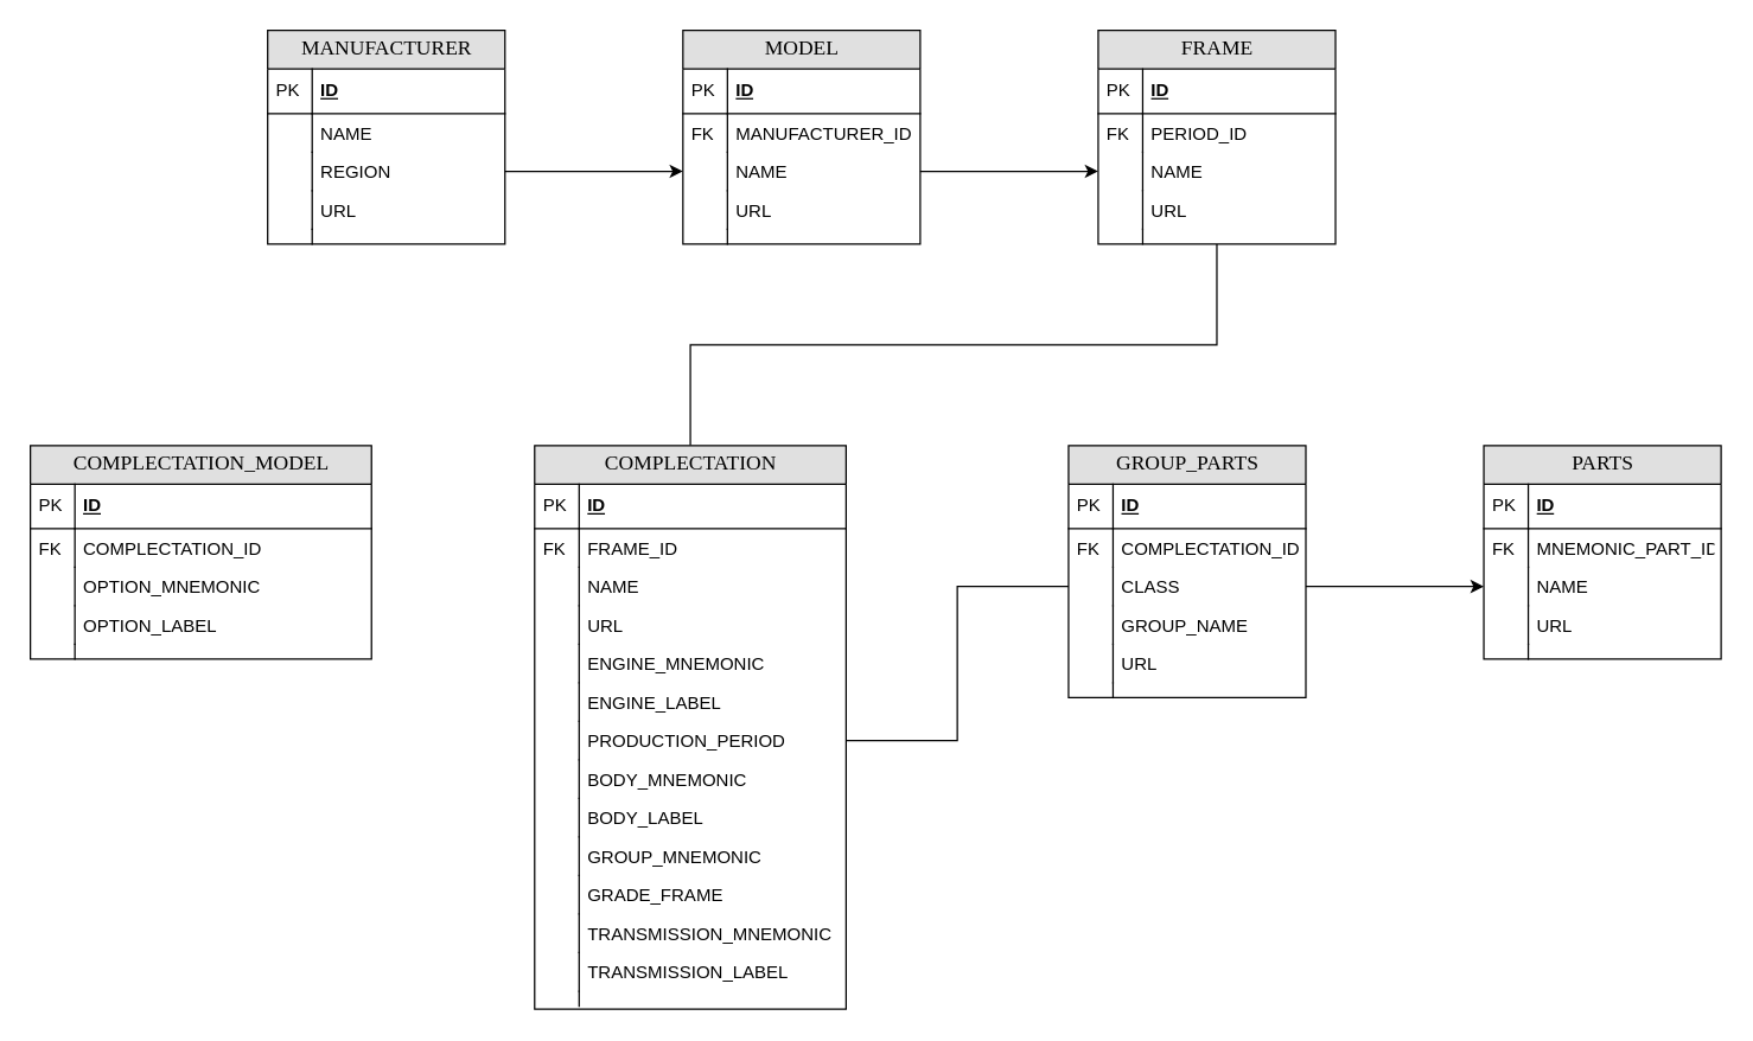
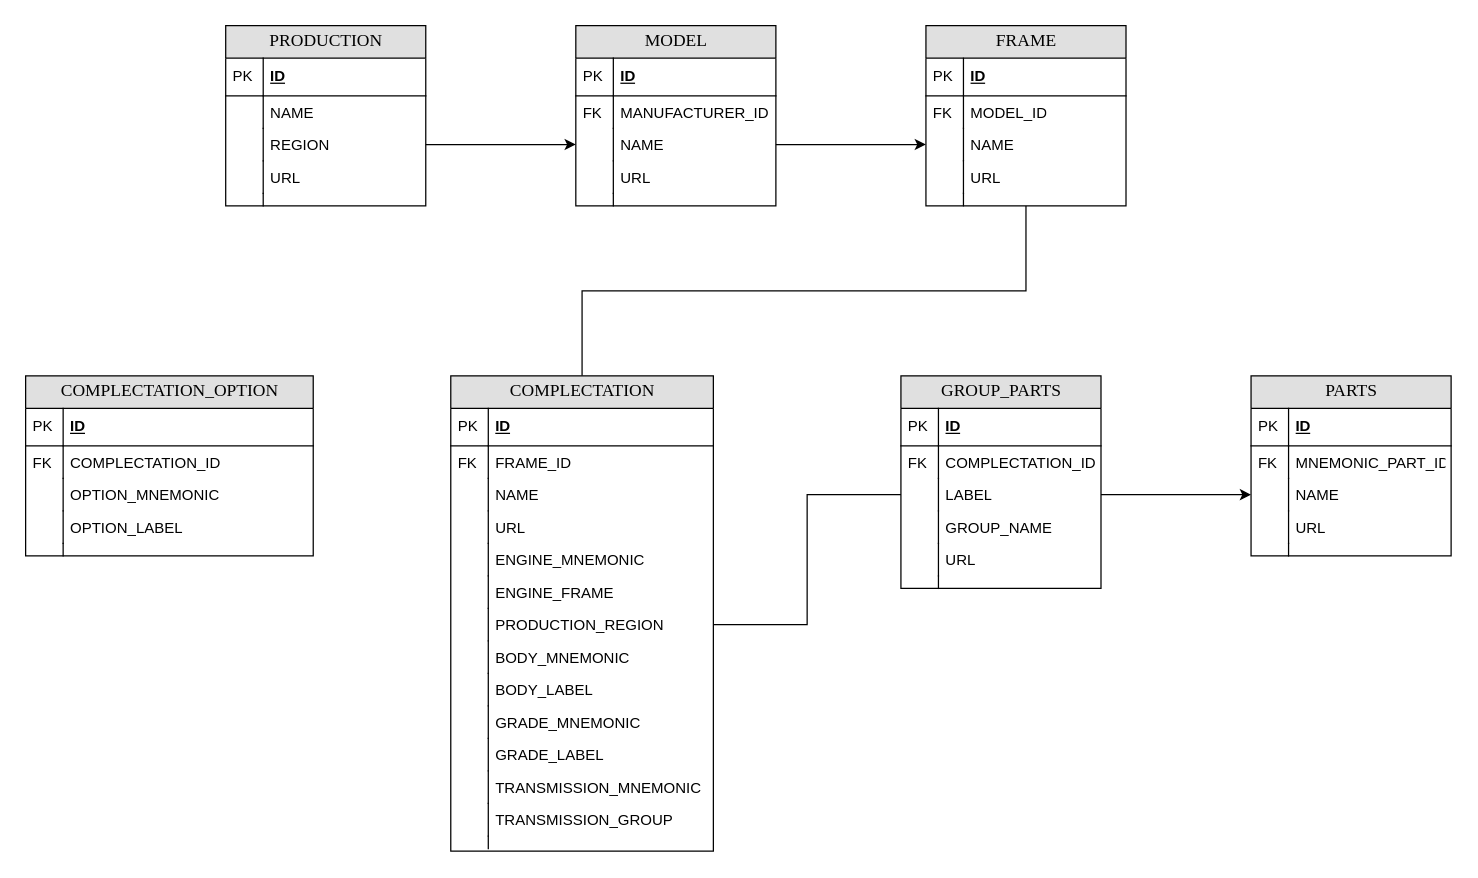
- <mxCell id="2" value="MANUFACTURER" style="swimlane;html=1;fontStyle=0;childLayout=stackLayout;horizontal=1;startSize=26;fillColor=#e0e0e0;horizontalStack=0;resizeParent=1;resizeLast=0;collapsible=1;marginBottom=0;swimlaneFillColor=#ffffff;align=center;rounded=0;shadow=0;comic=0;labelBackgroundColor=none;strokeWidth=1;fontFamily=Verdana;fontSize=14" vertex="1" parent="1"><mxGeometry x="180" y="20" width="160" height="144" as="geometry" /></mxCell>
+ <mxCell id="2" value="PRODUCTION" style="swimlane;html=1;fontStyle=0;childLayout=stackLayout;horizontal=1;startSize=26;fillColor=#e0e0e0;horizontalStack=0;resizeParent=1;resizeLast=0;collapsible=1;marginBottom=0;swimlaneFillColor=#ffffff;align=center;rounded=0;shadow=0;comic=0;labelBackgroundColor=none;strokeWidth=1;fontFamily=Verdana;fontSize=14" vertex="1" parent="1"><mxGeometry x="180" y="20" width="160" height="144" as="geometry" /></mxCell>
- <mxCell id="28" value="PERIOD_ID" style="shape=partialRectangle;top=0;left=0;right=0;bottom=0;html=1;align=left;verticalAlign=top;fillColor=none;spacingLeft=34;spacingRight=4;whiteSpace=wrap;overflow=hidden;rotatable=0;points=[[0,0.5],[1,0.5]];portConstraint=eastwest;dropTarget=0;" vertex="1" parent="25"><mxGeometry y="56" width="160" height="26" as="geometry" /></mxCell>
+ <mxCell id="28" value="MODEL_ID" style="shape=partialRectangle;top=0;left=0;right=0;bottom=0;html=1;align=left;verticalAlign=top;fillColor=none;spacingLeft=34;spacingRight=4;whiteSpace=wrap;overflow=hidden;rotatable=0;points=[[0,0.5],[1,0.5]];portConstraint=eastwest;dropTarget=0;" vertex="1" parent="25"><mxGeometry y="56" width="160" height="26" as="geometry" /></mxCell>
- <mxCell id="65" value="COMPLECTATION_MODEL" style="swimlane;html=1;fontStyle=0;childLayout=stackLayout;horizontal=1;startSize=26;fillColor=#e0e0e0;horizontalStack=0;resizeParent=1;resizeLast=0;collapsible=1;marginBottom=0;swimlaneFillColor=#ffffff;align=center;rounded=0;shadow=0;comic=0;labelBackgroundColor=none;strokeWidth=1;fontFamily=Verdana;fontSize=14" vertex="1" parent="1"><mxGeometry x="20" y="300" width="230" height="144" as="geometry" /></mxCell>
+ <mxCell id="65" value="COMPLECTATION_OPTION" style="swimlane;html=1;fontStyle=0;childLayout=stackLayout;horizontal=1;startSize=26;fillColor=#e0e0e0;horizontalStack=0;resizeParent=1;resizeLast=0;collapsible=1;marginBottom=0;swimlaneFillColor=#ffffff;align=center;rounded=0;shadow=0;comic=0;labelBackgroundColor=none;strokeWidth=1;fontFamily=Verdana;fontSize=14" vertex="1" parent="1"><mxGeometry x="20" y="300" width="230" height="144" as="geometry" /></mxCell>
- <mxCell id="81" value="CLASS" style="shape=partialRectangle;top=0;left=0;right=0;bottom=0;html=1;align=left;verticalAlign=top;fillColor=none;spacingLeft=34;spacingRight=4;whiteSpace=wrap;overflow=hidden;rotatable=0;points=[[0,0.5],[1,0.5]];portConstraint=eastwest;dropTarget=0;" vertex="1" parent="76"><mxGeometry y="82" width="160" height="26" as="geometry" /></mxCell>
+ <mxCell id="81" value="LABEL" style="shape=partialRectangle;top=0;left=0;right=0;bottom=0;html=1;align=left;verticalAlign=top;fillColor=none;spacingLeft=34;spacingRight=4;whiteSpace=wrap;overflow=hidden;rotatable=0;points=[[0,0.5],[1,0.5]];portConstraint=eastwest;dropTarget=0;" vertex="1" parent="76"><mxGeometry y="82" width="160" height="26" as="geometry" /></mxCell>
- <mxCell id="47" value="ENGINE_LABEL" style="shape=partialRectangle;top=0;left=0;right=0;bottom=0;html=1;align=left;verticalAlign=top;fillColor=none;spacingLeft=34;spacingRight=4;whiteSpace=wrap;overflow=hidden;rotatable=0;points=[[0,0.5],[1,0.5]];portConstraint=eastwest;dropTarget=0;" vertex="1" parent="36"><mxGeometry y="160" width="210" height="26" as="geometry" /></mxCell>
+ <mxCell id="47" value="ENGINE_FRAME" style="shape=partialRectangle;top=0;left=0;right=0;bottom=0;html=1;align=left;verticalAlign=top;fillColor=none;spacingLeft=34;spacingRight=4;whiteSpace=wrap;overflow=hidden;rotatable=0;points=[[0,0.5],[1,0.5]];portConstraint=eastwest;dropTarget=0;" vertex="1" parent="36"><mxGeometry y="160" width="210" height="26" as="geometry" /></mxCell>
- <mxCell id="49" value="PRODUCTION_PERIOD" style="shape=partialRectangle;top=0;left=0;right=0;bottom=0;html=1;align=left;verticalAlign=top;fillColor=none;spacingLeft=34;spacingRight=4;whiteSpace=wrap;overflow=hidden;rotatable=0;points=[[0,0.5],[1,0.5]];portConstraint=eastwest;dropTarget=0;" vertex="1" parent="36"><mxGeometry y="186" width="210" height="26" as="geometry" /></mxCell>
+ <mxCell id="49" value="PRODUCTION_REGION" style="shape=partialRectangle;top=0;left=0;right=0;bottom=0;html=1;align=left;verticalAlign=top;fillColor=none;spacingLeft=34;spacingRight=4;whiteSpace=wrap;overflow=hidden;rotatable=0;points=[[0,0.5],[1,0.5]];portConstraint=eastwest;dropTarget=0;" vertex="1" parent="36"><mxGeometry y="186" width="210" height="26" as="geometry" /></mxCell>
- <mxCell id="55" value="GROUP_MNEMONIC" style="shape=partialRectangle;top=0;left=0;right=0;bottom=0;html=1;align=left;verticalAlign=top;fillColor=none;spacingLeft=34;spacingRight=4;whiteSpace=wrap;overflow=hidden;rotatable=0;points=[[0,0.5],[1,0.5]];portConstraint=eastwest;dropTarget=0;" vertex="1" parent="36"><mxGeometry y="264" width="210" height="26" as="geometry" /></mxCell>
+ <mxCell id="55" value="GRADE_MNEMONIC" style="shape=partialRectangle;top=0;left=0;right=0;bottom=0;html=1;align=left;verticalAlign=top;fillColor=none;spacingLeft=34;spacingRight=4;whiteSpace=wrap;overflow=hidden;rotatable=0;points=[[0,0.5],[1,0.5]];portConstraint=eastwest;dropTarget=0;" vertex="1" parent="36"><mxGeometry y="264" width="210" height="26" as="geometry" /></mxCell>
- <mxCell id="57" value="GRADE_FRAME" style="shape=partialRectangle;top=0;left=0;right=0;bottom=0;html=1;align=left;verticalAlign=top;fillColor=none;spacingLeft=34;spacingRight=4;whiteSpace=wrap;overflow=hidden;rotatable=0;points=[[0,0.5],[1,0.5]];portConstraint=eastwest;dropTarget=0;" vertex="1" parent="36"><mxGeometry y="290" width="210" height="26" as="geometry" /></mxCell>
+ <mxCell id="57" value="GRADE_LABEL" style="shape=partialRectangle;top=0;left=0;right=0;bottom=0;html=1;align=left;verticalAlign=top;fillColor=none;spacingLeft=34;spacingRight=4;whiteSpace=wrap;overflow=hidden;rotatable=0;points=[[0,0.5],[1,0.5]];portConstraint=eastwest;dropTarget=0;" vertex="1" parent="36"><mxGeometry y="290" width="210" height="26" as="geometry" /></mxCell>
- <mxCell id="61" value="TRANSMISSION_LABEL" style="shape=partialRectangle;top=0;left=0;right=0;bottom=0;html=1;align=left;verticalAlign=top;fillColor=none;spacingLeft=34;spacingRight=4;whiteSpace=wrap;overflow=hidden;rotatable=0;points=[[0,0.5],[1,0.5]];portConstraint=eastwest;dropTarget=0;" vertex="1" parent="36"><mxGeometry y="342" width="210" height="26" as="geometry" /></mxCell>
+ <mxCell id="61" value="TRANSMISSION_GROUP" style="shape=partialRectangle;top=0;left=0;right=0;bottom=0;html=1;align=left;verticalAlign=top;fillColor=none;spacingLeft=34;spacingRight=4;whiteSpace=wrap;overflow=hidden;rotatable=0;points=[[0,0.5],[1,0.5]];portConstraint=eastwest;dropTarget=0;" vertex="1" parent="36"><mxGeometry y="342" width="210" height="26" as="geometry" /></mxCell>
